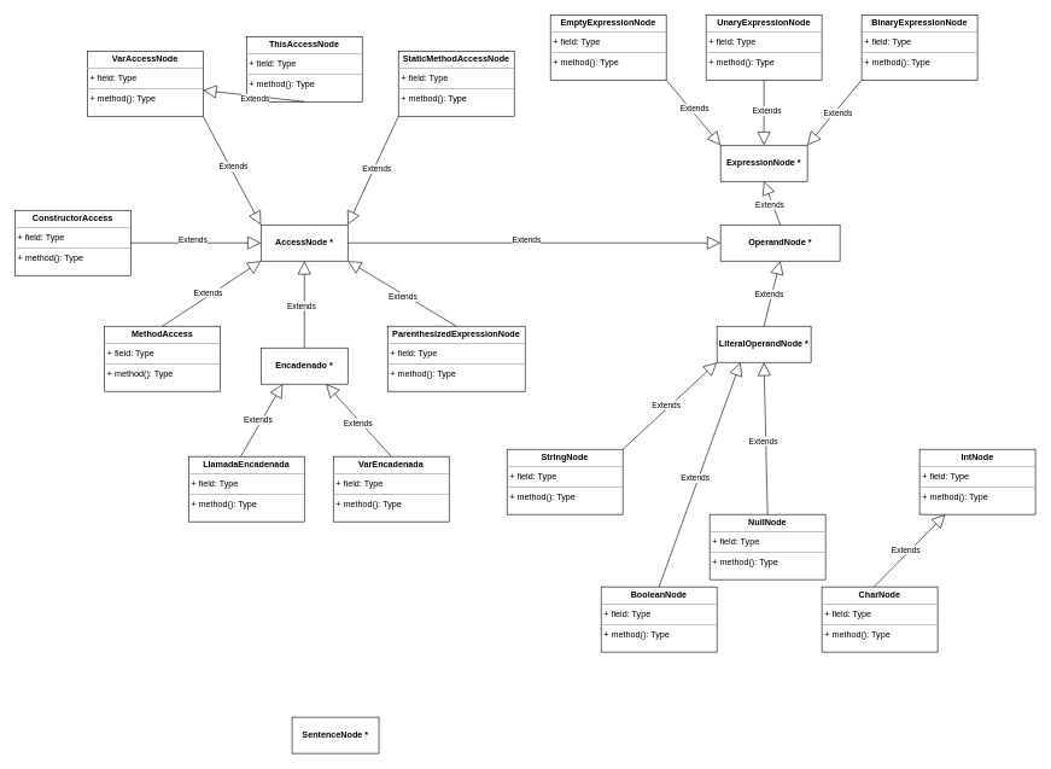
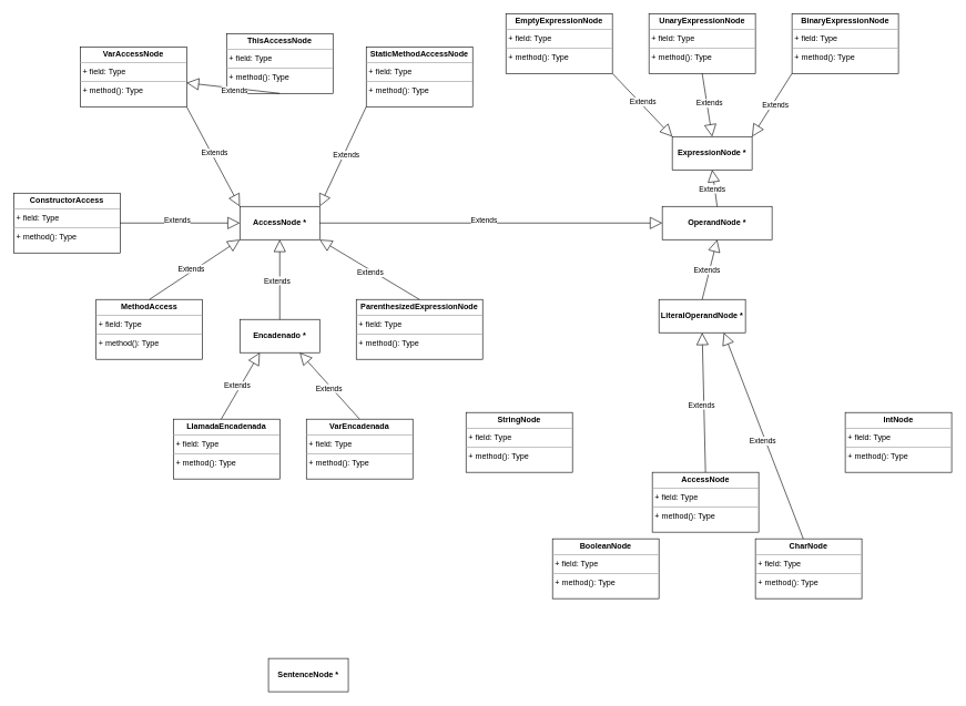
- <mxCell id="20" value="&lt;p style=&quot;margin:0px;margin-top:4px;text-align:center;&quot;&gt;&lt;br&gt;&lt;b&gt;ExpressionNode *&lt;/b&gt;&lt;/p&gt;" style="verticalAlign=top;align=left;overflow=fill;fontSize=12;fontFamily=Helvetica;html=1;" parent="1" vertex="1"><mxGeometry x="995" y="200" width="120" height="50" as="geometry" /></mxCell>
+ <mxCell id="20" value="&lt;p style=&quot;margin:0px;margin-top:4px;text-align:center;&quot;&gt;&lt;br&gt;&lt;b&gt;ExpressionNode *&lt;/b&gt;&lt;/p&gt;" style="verticalAlign=top;align=left;overflow=fill;fontSize=12;fontFamily=Helvetica;html=1;" parent="1" vertex="1"><mxGeometry x="1010" y="205" width="120" height="50" as="geometry" /></mxCell>
- <mxCell id="41" value="Extends" style="endArrow=block;endSize=16;endFill=0;html=1;exitX=1;exitY=0;exitDx=0;exitDy=0;entryX=0;entryY=1;entryDx=0;entryDy=0;" parent="1" source="40" target="25" edge="1"><mxGeometry x="-0.041" y="4" width="160" relative="1" as="geometry"><mxPoint x="1045" y="710" as="sourcePoint" /><mxPoint x="1065" y="510" as="targetPoint" /><mxPoint as="offset" /></mxGeometry></mxCell>
- <mxCell id="29" value="Extends" style="endArrow=block;endSize=16;endFill=0;html=1;exitX=0.5;exitY=0;exitDx=0;exitDy=0;entryX=0.25;entryY=1;entryDx=0;entryDy=0;" parent="1" source="26" target="25" edge="1"><mxGeometry x="-0.041" y="4" width="160" relative="1" as="geometry"><mxPoint x="1330" y="160" as="sourcePoint" /><mxPoint x="1580" y="40" as="targetPoint" /><mxPoint as="offset" /></mxGeometry></mxCell>
- <mxCell id="37" value="&lt;p style=&quot;margin:0px;margin-top:4px;text-align:center;&quot;&gt;&lt;b&gt;NullNode&lt;/b&gt;&lt;/p&gt;&lt;hr size=&quot;1&quot;&gt;&lt;p style=&quot;margin:0px;margin-left:4px;&quot;&gt;+ field: Type&lt;/p&gt;&lt;hr size=&quot;1&quot;&gt;&lt;p style=&quot;margin:0px;margin-left:4px;&quot;&gt;+ method(): Type&lt;/p&gt;" style="verticalAlign=top;align=left;overflow=fill;fontSize=12;fontFamily=Helvetica;html=1;" parent="1" vertex="1"><mxGeometry x="980" y="710" width="160" height="90" as="geometry" /></mxCell>
+ <mxCell id="37" value="&lt;p style=&quot;margin:0px;margin-top:4px;text-align:center;&quot;&gt;&lt;b&gt;AccessNode&lt;/b&gt;&lt;/p&gt;&lt;hr size=&quot;1&quot;&gt;&lt;p style=&quot;margin:0px;margin-left:4px;&quot;&gt;+ field: Type&lt;/p&gt;&lt;hr size=&quot;1&quot;&gt;&lt;p style=&quot;margin:0px;margin-left:4px;&quot;&gt;+ method(): Type&lt;/p&gt;" style="verticalAlign=top;align=left;overflow=fill;fontSize=12;fontFamily=Helvetica;html=1;" parent="1" vertex="1"><mxGeometry x="980" y="710" width="160" height="90" as="geometry" /></mxCell>
- <mxCell id="30" value="Extends" style="endArrow=block;endSize=16;endFill=0;html=1;exitX=0.45;exitY=0;exitDx=0;exitDy=0;exitPerimeter=0;" parent="1" source="27" target="28" edge="1"><mxGeometry x="-0.041" y="4" width="160" relative="1" as="geometry"><mxPoint x="950" y="572.5" as="sourcePoint" /><mxPoint x="1172.5" y="560" as="targetPoint" /><mxPoint as="offset" /></mxGeometry></mxCell>
+ <mxCell id="30" value="Extends" style="endArrow=block;endSize=16;endFill=0;html=1;exitX=0.45;exitY=0;exitDx=0;exitDy=0;entryX=0.75;entryY=1;entryDx=0;entryDy=0;exitPerimeter=0;" parent="1" source="27" target="25" edge="1"><mxGeometry x="-0.041" y="4" width="160" relative="1" as="geometry"><mxPoint x="950" y="572.5" as="sourcePoint" /><mxPoint x="1172.5" y="560" as="targetPoint" /><mxPoint as="offset" /></mxGeometry></mxCell>
